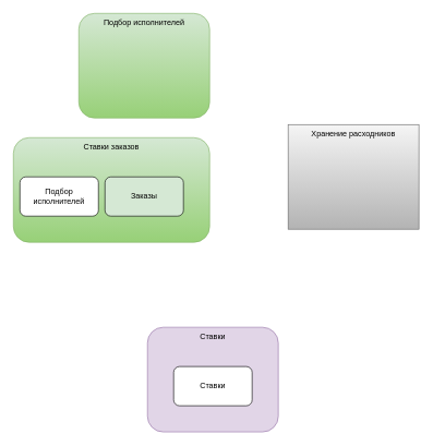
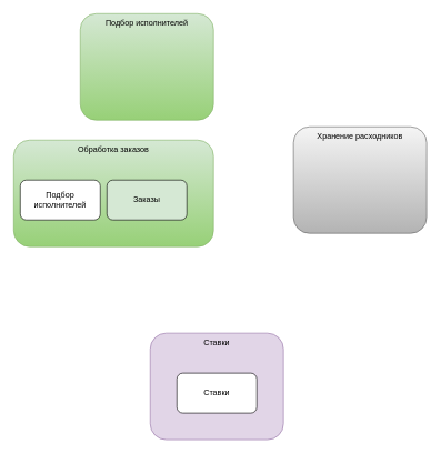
- <mxCell id="4" value="Ставки заказов" style="rounded=1;whiteSpace=wrap;html=1;fillColor=#d5e8d4;strokeColor=#82b366;verticalAlign=top;gradientColor=#97d077;" vertex="1" parent="1"><mxGeometry x="20" y="210" width="300" height="160" as="geometry" /></mxCell>
+ <mxCell id="4" value="Обработка заказов" style="rounded=1;whiteSpace=wrap;html=1;fillColor=#d5e8d4;strokeColor=#82b366;verticalAlign=top;gradientColor=#97d077;" vertex="1" parent="1"><mxGeometry x="20" y="210" width="300" height="160" as="geometry" /></mxCell>
- <mxCell id="2" value="Хранение расходников" style="whiteSpace=wrap;html=1;fillColor=#f5f5f5;strokeColor=#666666;gradientColor=#b3b3b3;verticalAlign=top;rounded=0;" vertex="1" parent="1"><mxGeometry x="440" y="190" width="200" height="160" as="geometry" /></mxCell>
+ <mxCell id="2" value="Хранение расходников" style="rounded=1;whiteSpace=wrap;html=1;fillColor=#f5f5f5;strokeColor=#666666;gradientColor=#b3b3b3;verticalAlign=top;" vertex="1" parent="1"><mxGeometry x="440" y="190" width="200" height="160" as="geometry" /></mxCell>
